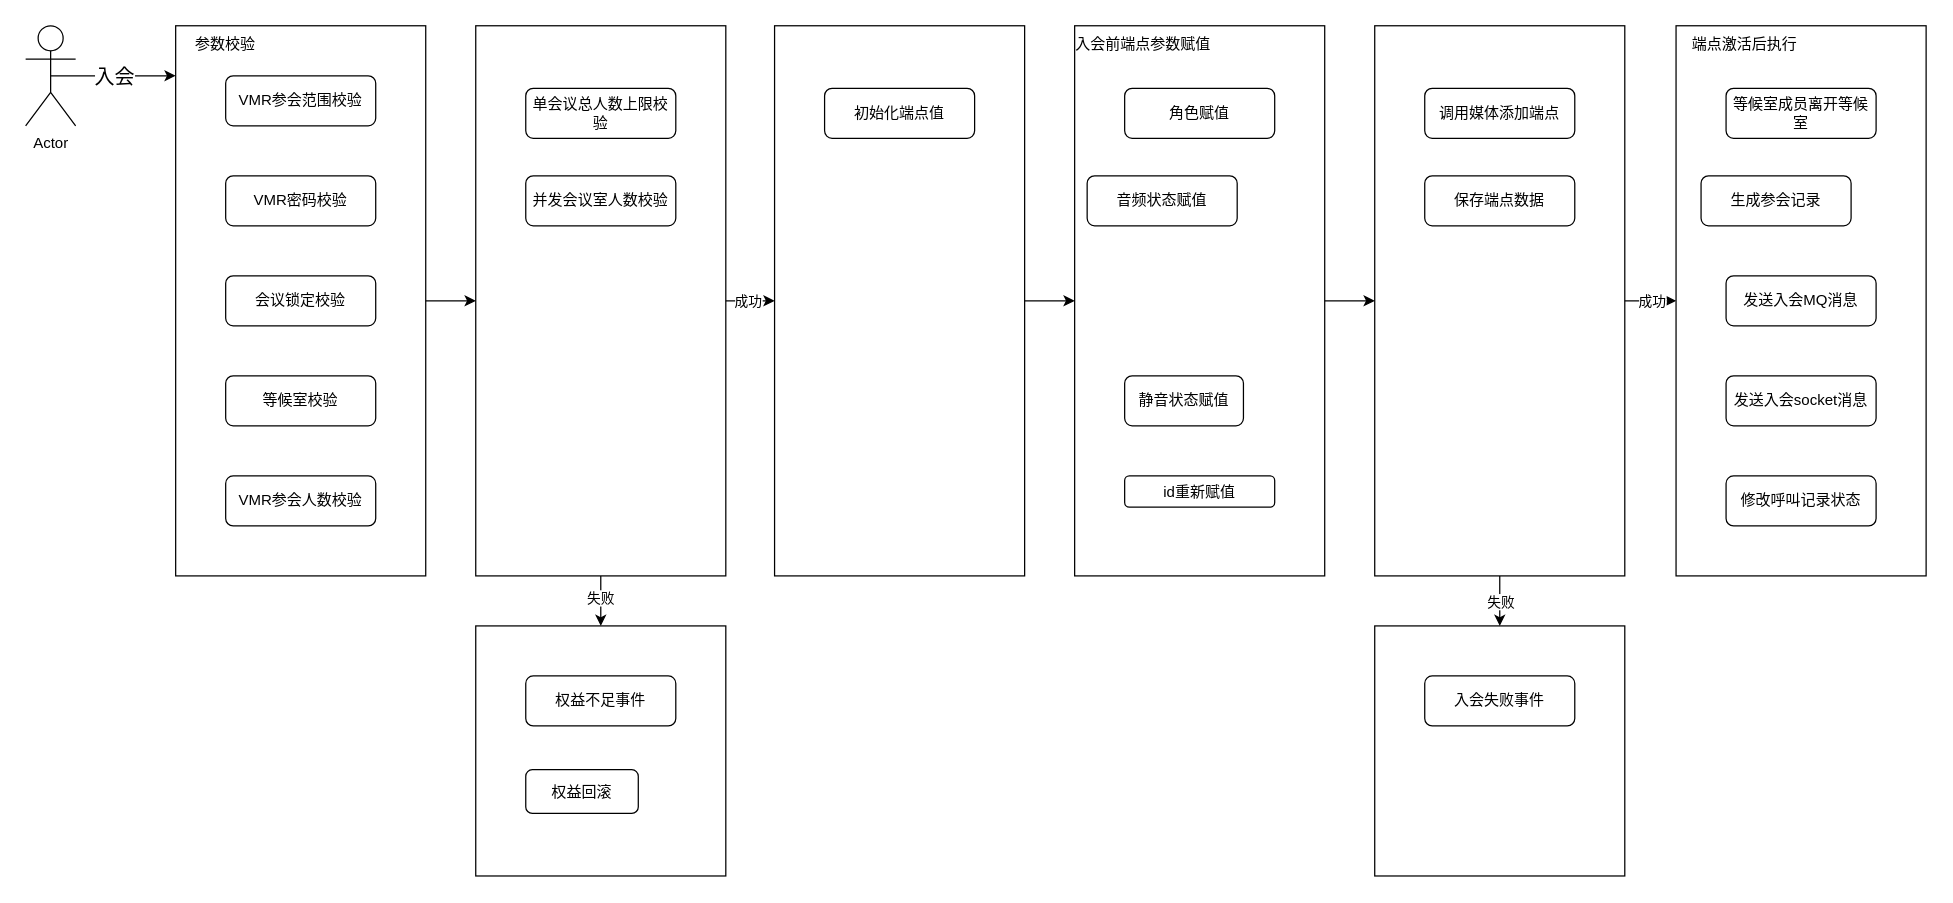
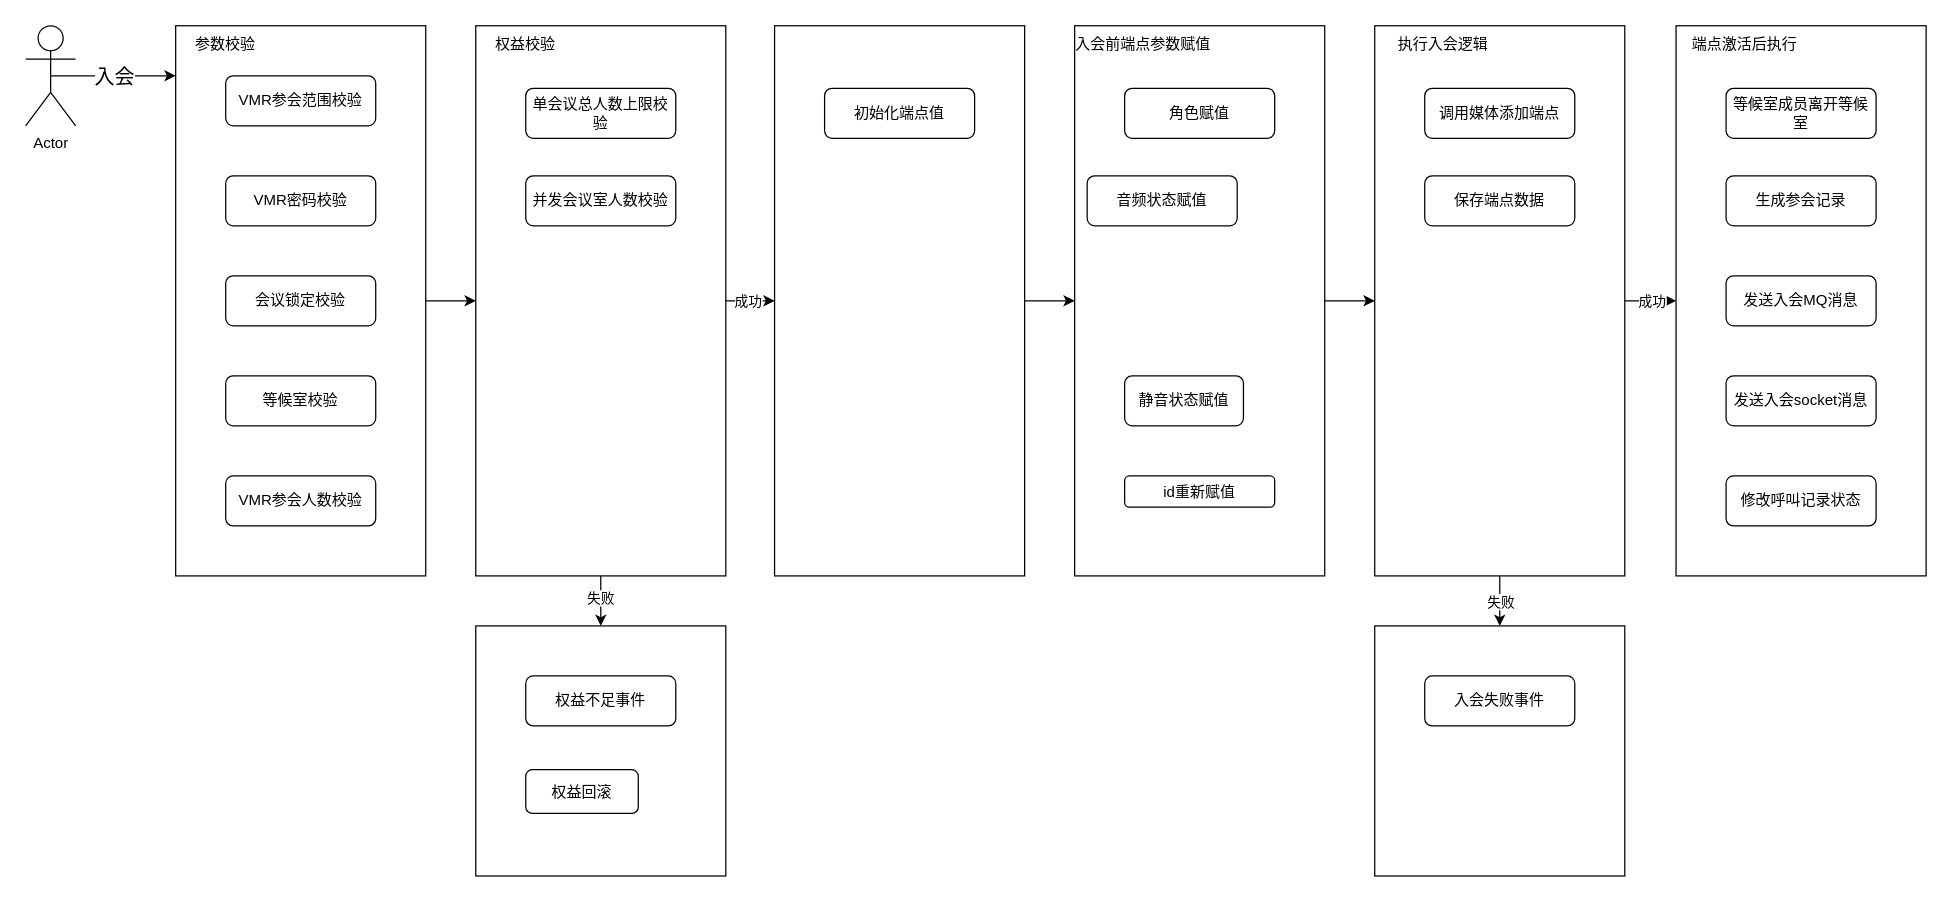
+ <mxCell id="46" value="权益校验" style="text;html=1;strokeColor=none;fillColor=none;align=center;verticalAlign=middle;whiteSpace=wrap;rounded=0;" vertex="1" parent="1"><mxGeometry x="380" y="20" width="80" height="30" as="geometry" /></mxCell>
+ <mxCell id="28" value="执行入会逻辑" style="text;html=1;strokeColor=none;fillColor=none;align=center;verticalAlign=middle;whiteSpace=wrap;rounded=0;" parent="1" vertex="1"><mxGeometry x="1099" y="20" width="110" height="30" as="geometry" /></mxCell>
- <mxCell id="33" value="生成参会记录" style="rounded=1;whiteSpace=wrap;html=1;" parent="1" vertex="1"><mxGeometry x="1360" y="140" width="120" height="40" as="geometry" /></mxCell>
+ <mxCell id="33" value="生成参会记录" style="rounded=1;whiteSpace=wrap;html=1;" parent="1" vertex="1"><mxGeometry x="1380" y="140" width="120" height="40" as="geometry" /></mxCell>
